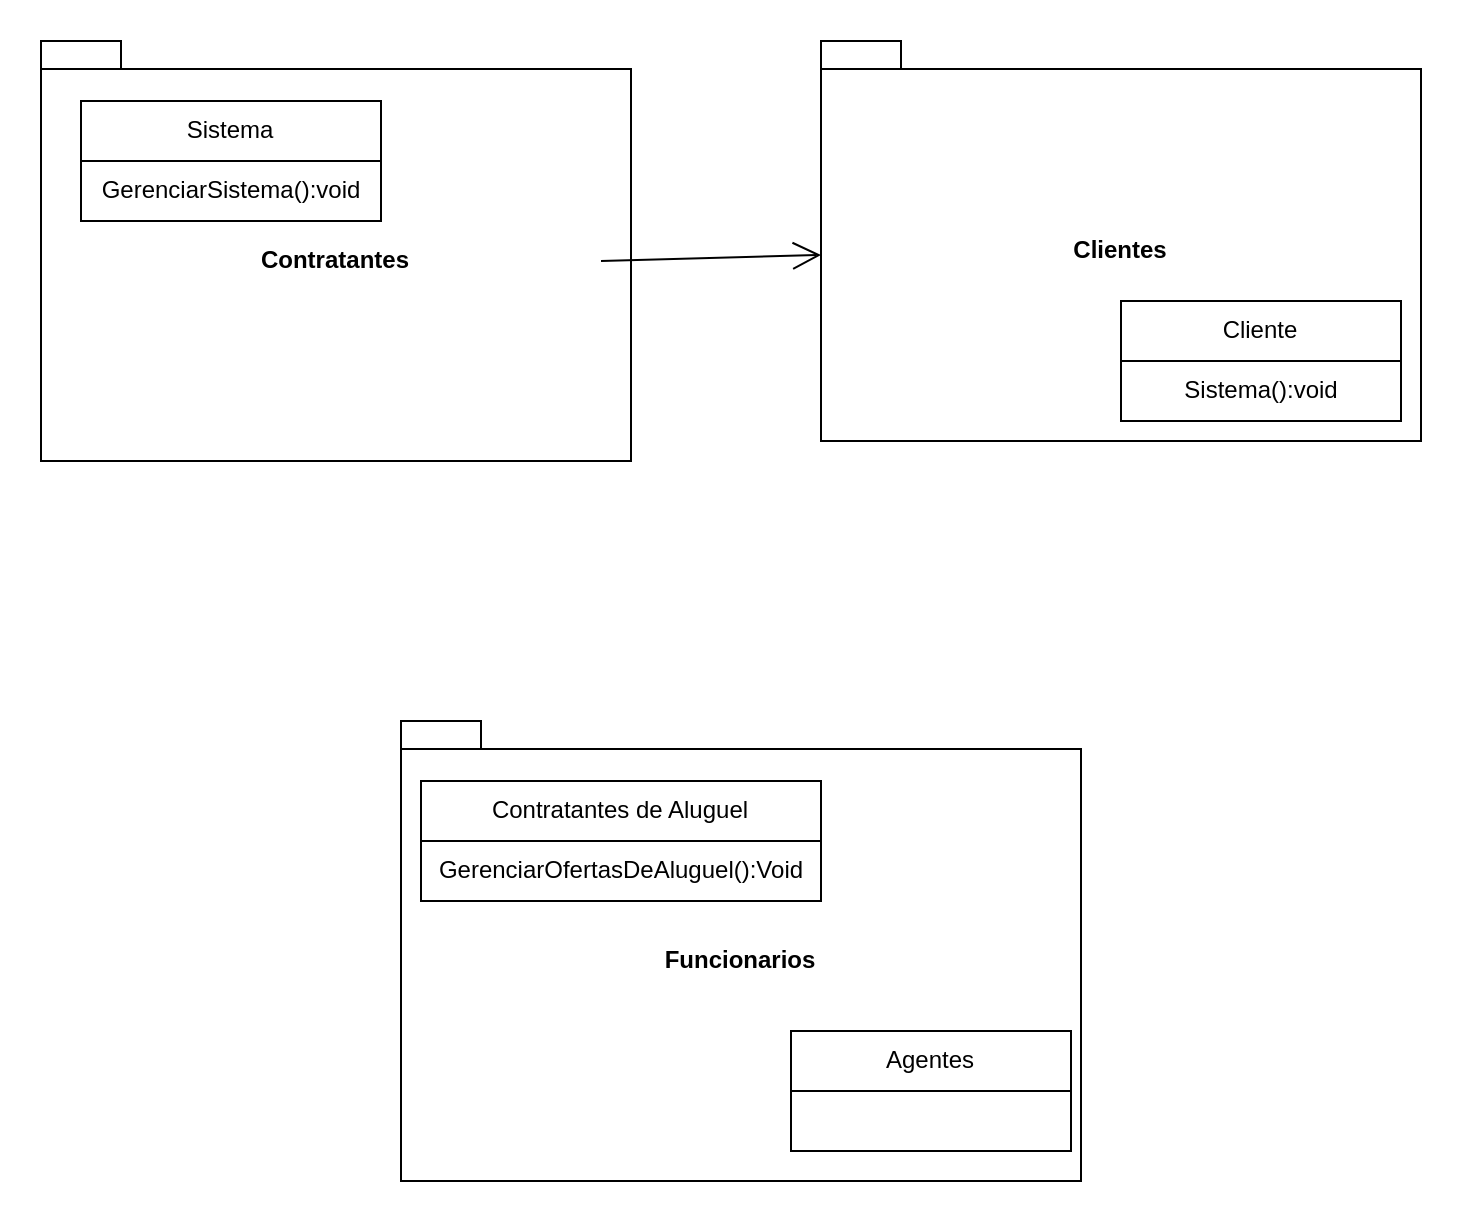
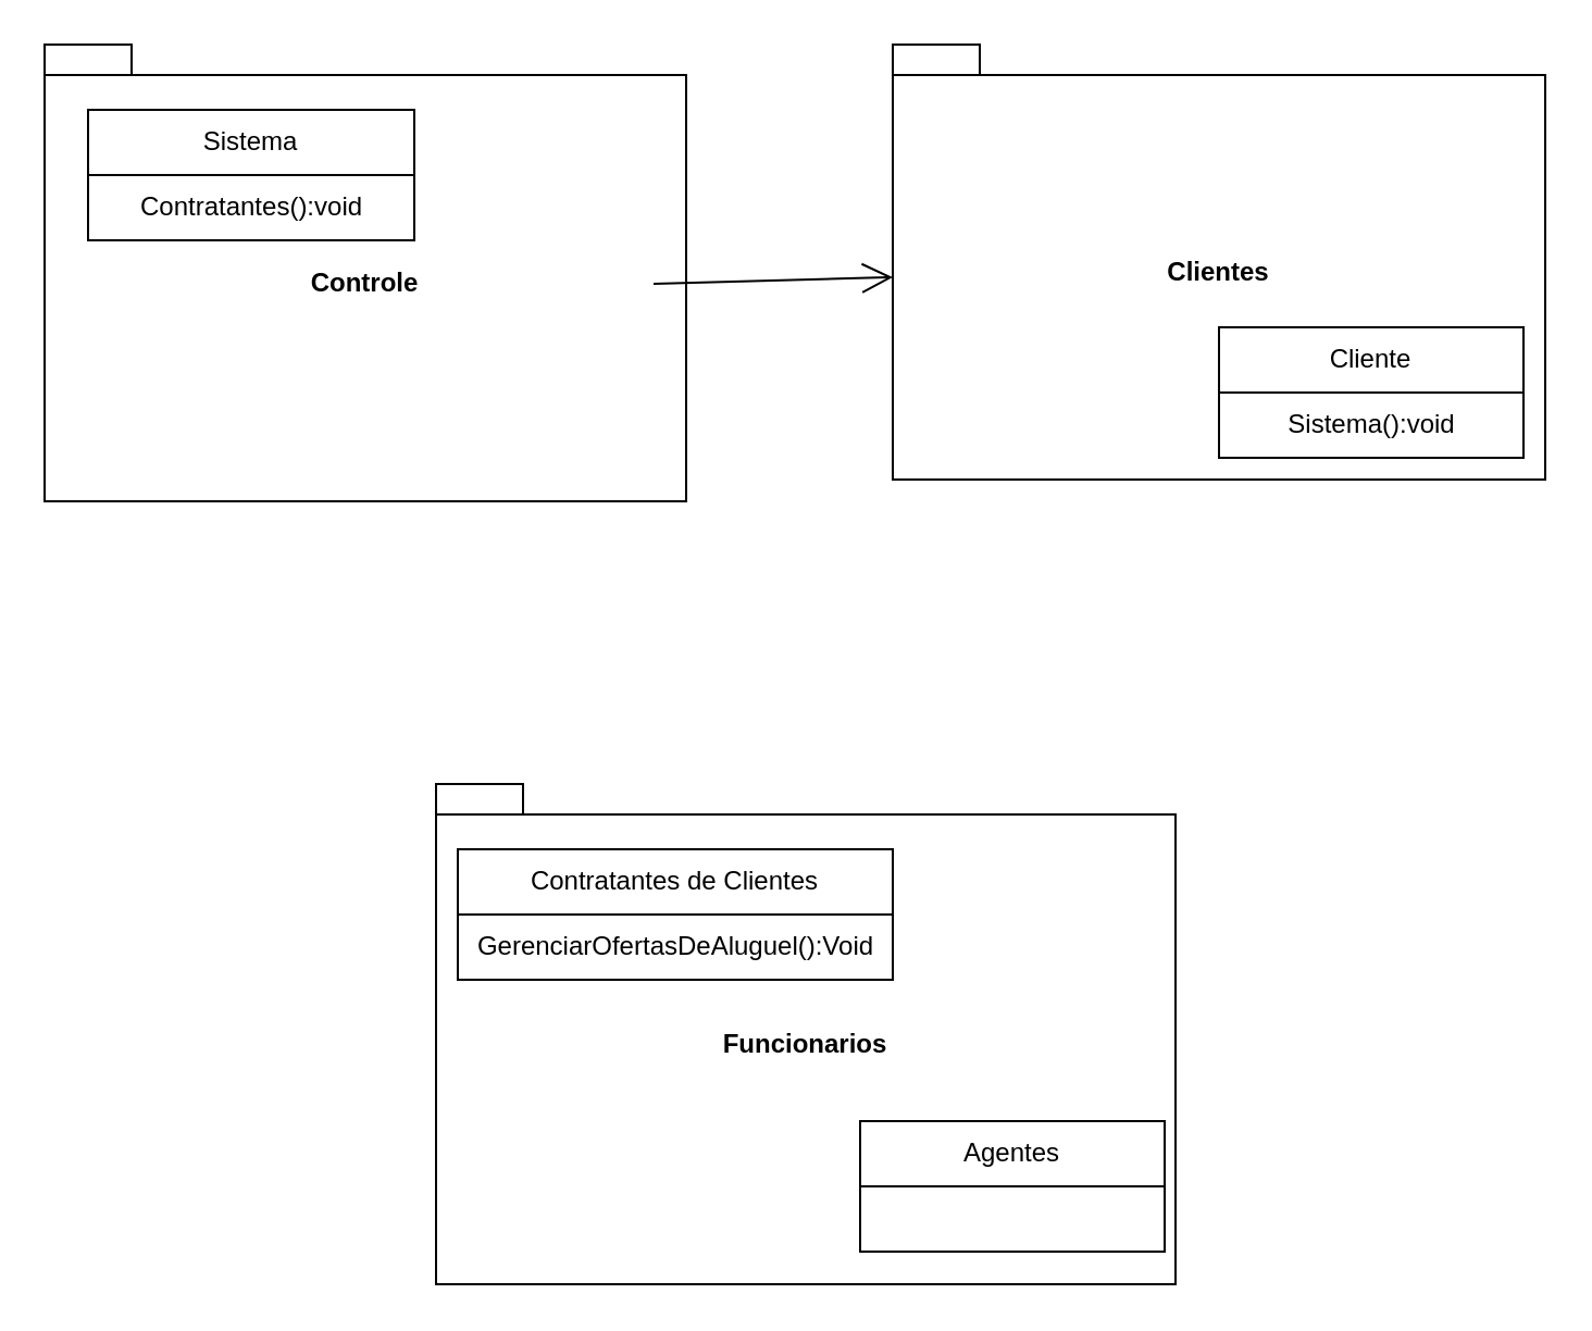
- <mxCell id="4" value="GerenciarSistema():void&lt;br&gt;" style="text;html=1;align=center;verticalAlign=middle;resizable=0;points=[];autosize=1;strokeColor=none;fillColor=none;" vertex="1" parent="3"><mxGeometry y="30" width="150" height="30" as="geometry" /></mxCell>
+ <mxCell id="4" value="Contratantes():void&lt;br&gt;" style="text;html=1;align=center;verticalAlign=middle;resizable=0;points=[];autosize=1;strokeColor=none;fillColor=none;" vertex="1" parent="3"><mxGeometry y="30" width="150" height="30" as="geometry" /></mxCell>
- <mxCell id="2" value="Contratantes&lt;br&gt;" style="shape=folder;fontStyle=1;spacingTop=10;tabWidth=40;tabHeight=14;tabPosition=left;html=1;whiteSpace=wrap;" vertex="1" parent="1"><mxGeometry x="20" y="20" width="295" height="210" as="geometry" /></mxCell>
+ <mxCell id="2" value="Controle&lt;br&gt;" style="shape=folder;fontStyle=1;spacingTop=10;tabWidth=40;tabHeight=14;tabPosition=left;html=1;whiteSpace=wrap;" vertex="1" parent="1"><mxGeometry x="20" y="20" width="295" height="210" as="geometry" /></mxCell>
- <mxCell id="10" value="Contratantes de Aluguel&lt;br&gt;" style="swimlane;fontStyle=0;childLayout=stackLayout;horizontal=1;startSize=30;horizontalStack=0;resizeParent=1;resizeParentMax=0;resizeLast=0;collapsible=1;marginBottom=0;whiteSpace=wrap;html=1;" vertex="1" parent="1"><mxGeometry x="210" y="390" width="200" height="60" as="geometry" /></mxCell>
+ <mxCell id="10" value="Contratantes de Clientes&lt;br&gt;" style="swimlane;fontStyle=0;childLayout=stackLayout;horizontal=1;startSize=30;horizontalStack=0;resizeParent=1;resizeParentMax=0;resizeLast=0;collapsible=1;marginBottom=0;whiteSpace=wrap;html=1;" vertex="1" parent="1"><mxGeometry x="210" y="390" width="200" height="60" as="geometry" /></mxCell>
